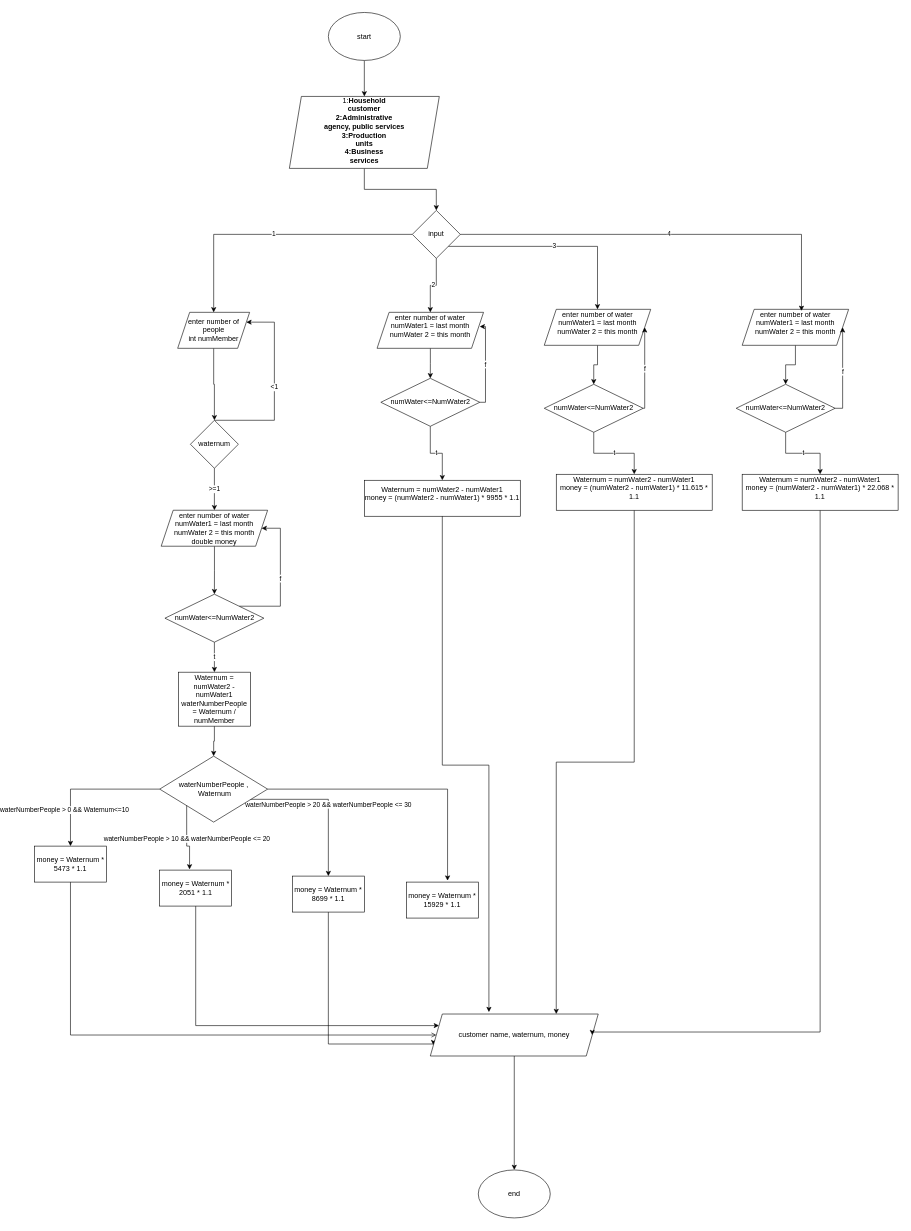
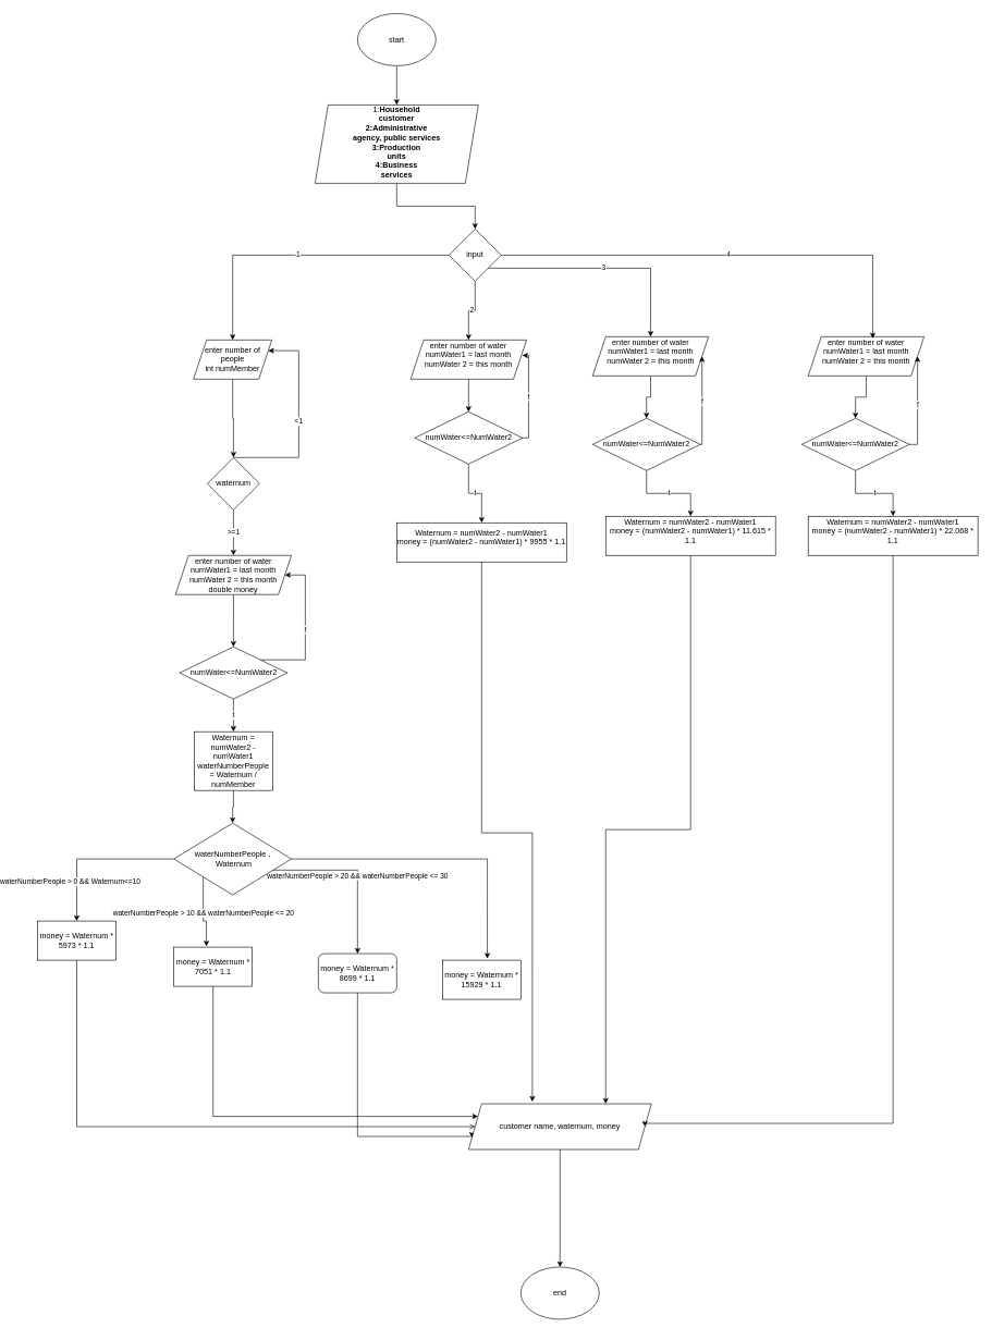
- <mxCell id="26" value="money = Waternum * 5473 * 1.1" style="rounded=0;whiteSpace=wrap;html=1;" vertex="1" parent="1"><mxGeometry x="20" y="1410" width="120" height="60" as="geometry" /></mxCell>
+ <mxCell id="26" value="money = Waternum * 5973 * 1.1" style="rounded=0;whiteSpace=wrap;html=1;" vertex="1" parent="1"><mxGeometry x="20" y="1410" width="120" height="60" as="geometry" /></mxCell>
- <mxCell id="28" value="money = Waternum * 2051 * 1.1" style="rounded=0;whiteSpace=wrap;html=1;" vertex="1" parent="1"><mxGeometry x="228.75" y="1450" width="120" height="60" as="geometry" /></mxCell>
+ <mxCell id="28" value="money = Waternum * 7051 * 1.1" style="rounded=0;whiteSpace=wrap;html=1;" vertex="1" parent="1"><mxGeometry x="228.75" y="1450" width="120" height="60" as="geometry" /></mxCell>
- <mxCell id="30" value="money = Waternum * 8699 * 1.1" style="rounded=0;whiteSpace=wrap;html=1;" vertex="1" parent="1"><mxGeometry x="450" y="1460" width="120" height="60" as="geometry" /></mxCell>
+ <mxCell id="30" value="money = Waternum * 8699 * 1.1" style="whiteSpace=wrap;html=1;rounded=1;" vertex="1" parent="1"><mxGeometry x="450" y="1460" width="120" height="60" as="geometry" /></mxCell>
- <mxCell id="36" value="end" style="ellipse;whiteSpace=wrap;html=1;" vertex="1" parent="1"><mxGeometry x="760" y="1950" width="120" height="80" as="geometry" /></mxCell>
+ <mxCell id="36" value="end" style="ellipse;whiteSpace=wrap;html=1;" vertex="1" parent="1"><mxGeometry x="760" y="1940" width="120" height="80" as="geometry" /></mxCell>
